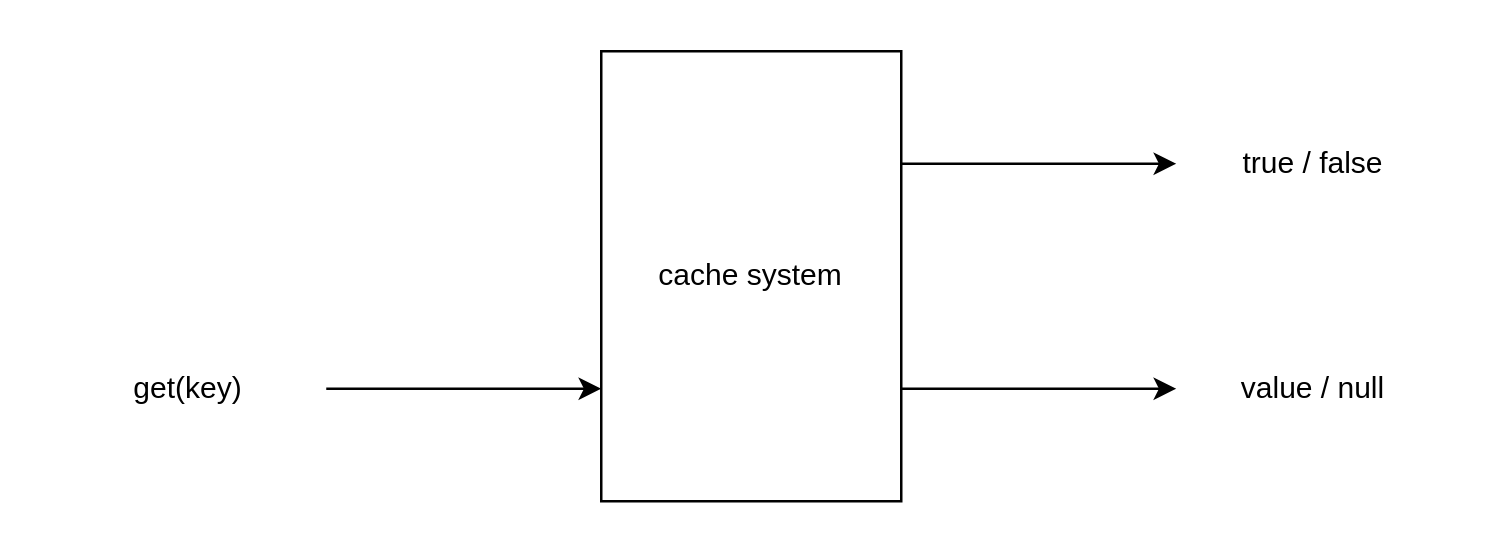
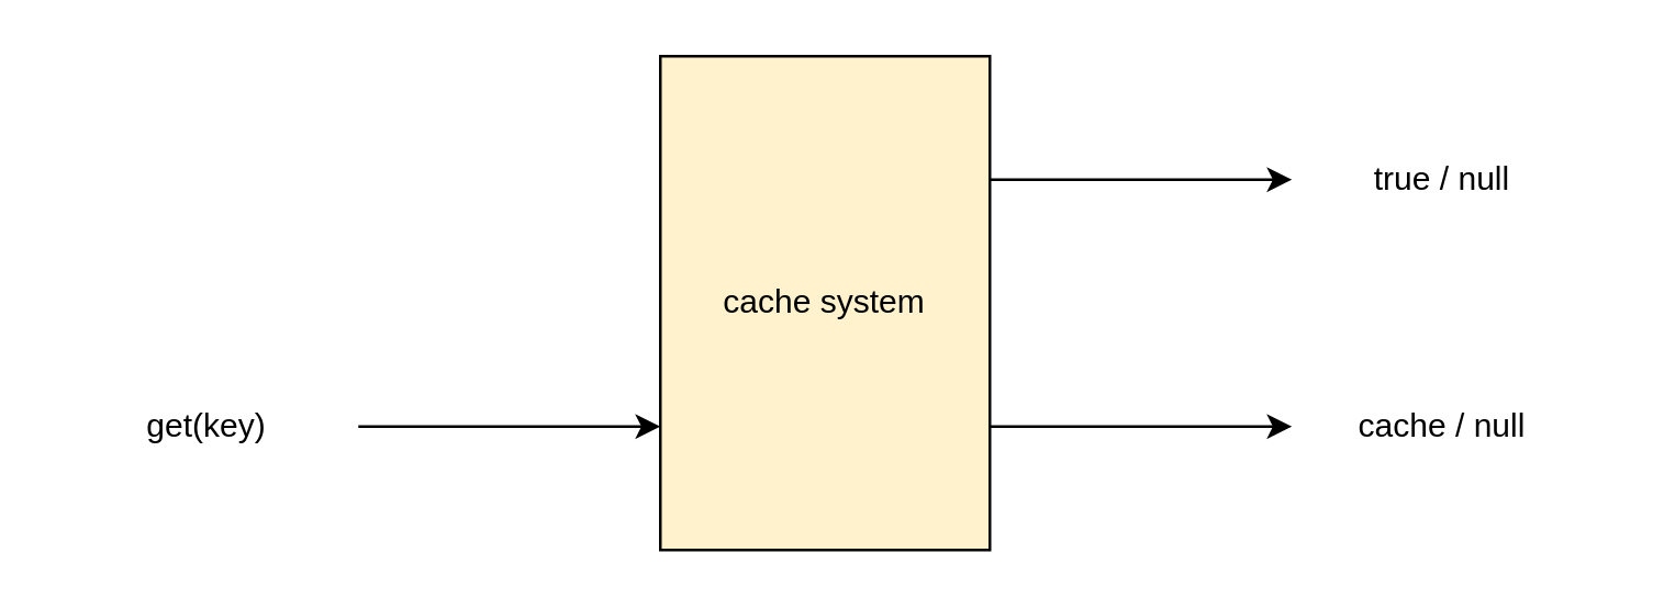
- <mxCell id="8" value="true / false" style="rounded=0;whiteSpace=wrap;html=1;fillColor=none;dashed=1;dashPattern=1 4;strokeColor=none;" vertex="1" parent="1"><mxGeometry x="470" y="50" width="110" height="30" as="geometry" /></mxCell>
+ <mxCell id="8" value="true / null" style="rounded=0;whiteSpace=wrap;html=1;fillColor=none;dashed=1;dashPattern=1 4;strokeColor=none;" vertex="1" parent="1"><mxGeometry x="470" y="50" width="110" height="30" as="geometry" /></mxCell>
- <mxCell id="2" value="cache system" style="rounded=0;whiteSpace=wrap;html=1;" vertex="1" parent="1"><mxGeometry x="240" y="20" width="120" height="180" as="geometry" /></mxCell>
+ <mxCell id="2" value="cache system" style="rounded=0;whiteSpace=wrap;html=1;fillColor=#fff2cc;" vertex="1" parent="1"><mxGeometry x="240" y="20" width="120" height="180" as="geometry" /></mxCell>
- <mxCell id="6" value="value / null" style="rounded=0;whiteSpace=wrap;html=1;fillColor=none;dashed=1;dashPattern=1 4;strokeColor=none;" vertex="1" parent="1"><mxGeometry x="470" y="140" width="110" height="30" as="geometry" /></mxCell>
+ <mxCell id="6" value="cache / null" style="rounded=0;whiteSpace=wrap;html=1;fillColor=none;dashed=1;dashPattern=1 4;strokeColor=none;" vertex="1" parent="1"><mxGeometry x="470" y="140" width="110" height="30" as="geometry" /></mxCell>
